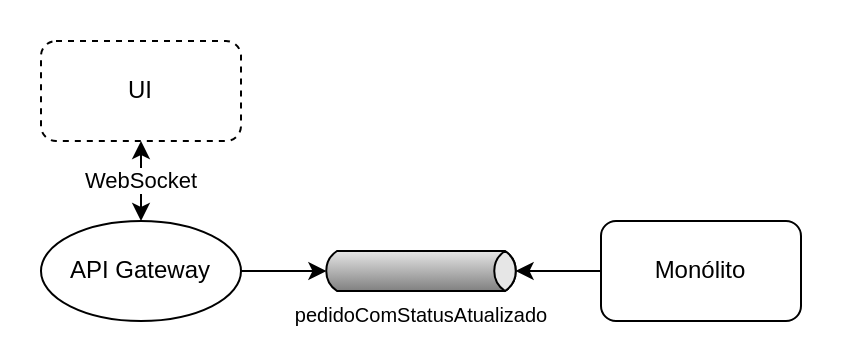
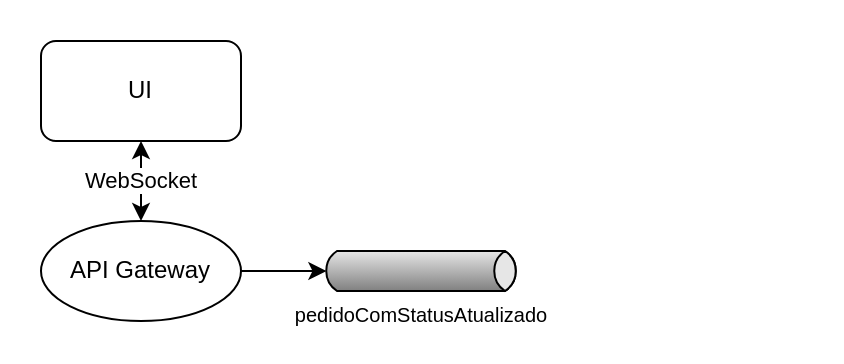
- <mxCell id="5" value="UI" style="rounded=1;whiteSpace=wrap;html=1;dashed=1;" vertex="1" parent="1"><mxGeometry x="20" y="20" width="100" height="50" as="geometry" /></mxCell>
+ <mxCell id="5" value="UI" style="rounded=1;whiteSpace=wrap;html=1;" vertex="1" parent="1"><mxGeometry x="20" y="20" width="100" height="50" as="geometry" /></mxCell>
- <mxCell id="7" style="edgeStyle=orthogonalEdgeStyle;rounded=0;orthogonalLoop=1;jettySize=auto;html=1;exitX=0;exitY=0.5;exitDx=0;exitDy=0;entryX=1;entryY=0.5;entryDx=-2.7;entryDy=0;entryPerimeter=0;startArrow=none;startFill=0;" edge="1" parent="1" source="8" target="6"><mxGeometry relative="1" as="geometry" /></mxCell>
- <mxCell id="8" value="Monólito" style="rounded=1;whiteSpace=wrap;html=1;" vertex="1" parent="1"><mxGeometry x="300" y="110" width="100" height="50" as="geometry" /></mxCell>
